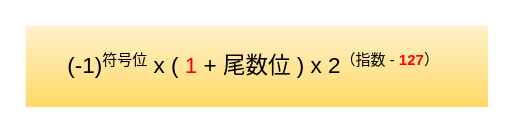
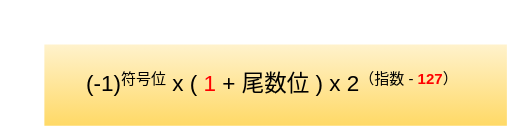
- <mxCell id="2" value="&lt;sup&gt;&lt;font&gt;&lt;font&gt;&lt;font size=&quot;4&quot;&gt;(-1)&lt;/font&gt;&lt;sup&gt;&lt;font style=&quot;font-size: 12px&quot;&gt;符号位&lt;/font&gt;&lt;/sup&gt;&lt;font size=&quot;4&quot;&gt; x ( &lt;font color=&quot;#ff0000&quot;&gt;1&lt;/font&gt; + 尾数位 ) x 2&lt;/font&gt;&lt;sup&gt;&lt;font style=&quot;font-size: 12px&quot;&gt;（指数 - &lt;font color=&quot;#ff0000&quot;&gt;&lt;b&gt;127&lt;/b&gt;&lt;/font&gt;）&lt;/font&gt;&lt;/sup&gt;&lt;sup style=&quot;font-size: 18px&quot;&gt;&amp;nbsp;&lt;/sup&gt;&lt;/font&gt;&lt;br style=&quot;font-size: 18px&quot;&gt;&lt;/font&gt;&lt;/sup&gt;" style="rounded=0;whiteSpace=wrap;html=1;fontSize=18;fillColor=#fff2cc;gradientColor=#ffd966;strokeColor=none;fontStyle=0" vertex="1" parent="1"><mxGeometry x="20" y="20" width="370" height="65" as="geometry" /></mxCell>
+ <mxCell id="2" value="&lt;sup&gt;&lt;font&gt;&lt;font&gt;&lt;font size=&quot;4&quot;&gt;(-1)&lt;/font&gt;&lt;sup&gt;&lt;font style=&quot;font-size: 12px&quot;&gt;符号位&lt;/font&gt;&lt;/sup&gt;&lt;font size=&quot;4&quot;&gt; x ( &lt;font color=&quot;#ff0000&quot;&gt;1&lt;/font&gt; + 尾数位 ) x 2&lt;/font&gt;&lt;sup&gt;&lt;font style=&quot;font-size: 12px&quot;&gt;（指数 - &lt;font color=&quot;#ff0000&quot;&gt;&lt;b&gt;127&lt;/b&gt;&lt;/font&gt;）&lt;/font&gt;&lt;/sup&gt;&lt;sup style=&quot;font-size: 18px&quot;&gt;&amp;nbsp;&lt;/sup&gt;&lt;/font&gt;&lt;br style=&quot;font-size: 18px&quot;&gt;&lt;/font&gt;&lt;/sup&gt;" style="rounded=0;whiteSpace=wrap;html=1;fontSize=18;fillColor=#fff2cc;gradientColor=#ffd966;strokeColor=none;fontStyle=0" vertex="1" parent="1"><mxGeometry x="35" y="35" width="370" height="65" as="geometry" /></mxCell>
